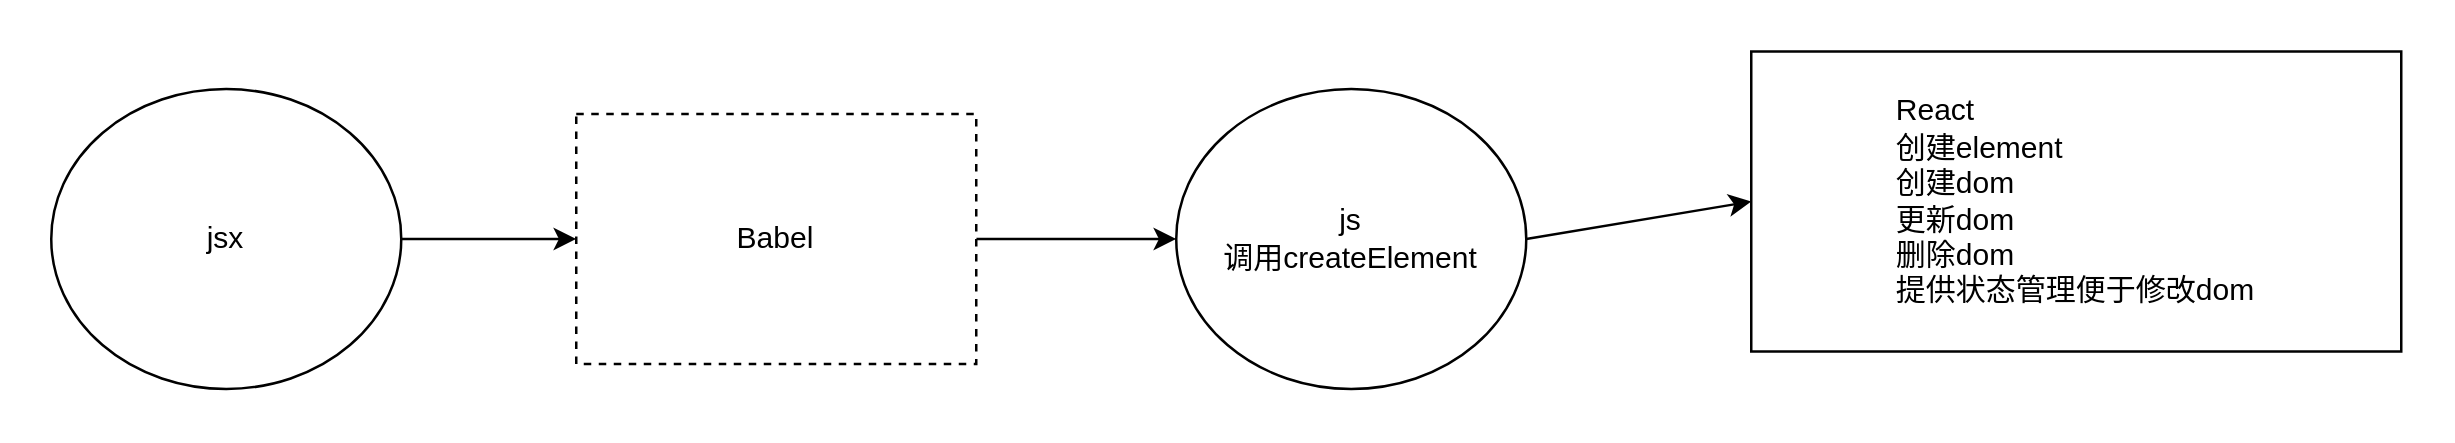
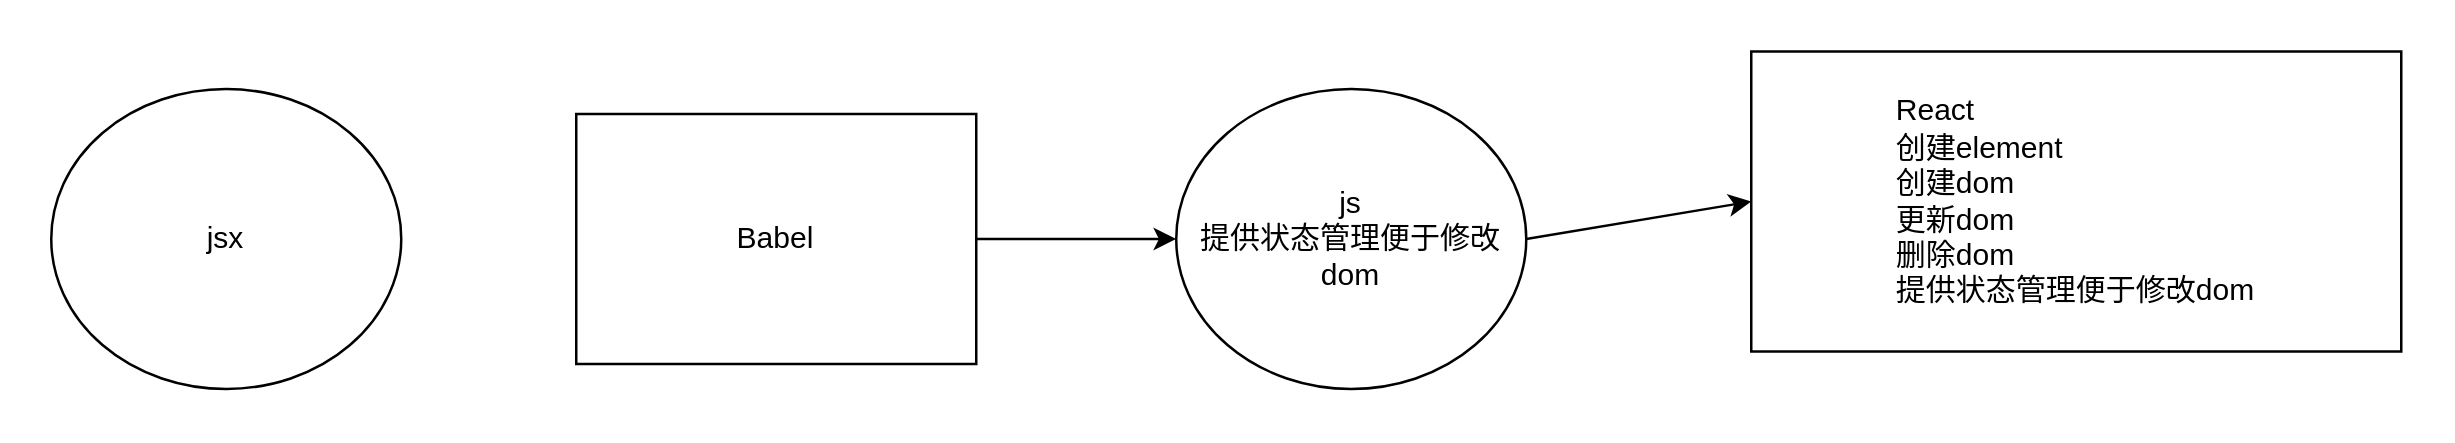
- <mxCell id="2" style="edgeStyle=none;html=1;exitX=1;exitY=0.5;exitDx=0;exitDy=0;entryX=0;entryY=0.5;entryDx=0;entryDy=0;" edge="1" parent="1" source="3" target="5"><mxGeometry relative="1" as="geometry" /></mxCell>
- <mxCell id="5" value="Babel" style="rounded=0;whiteSpace=wrap;html=1;dashed=1;" vertex="1" parent="1"><mxGeometry x="230" y="45" width="160" height="100" as="geometry" /></mxCell>
+ <mxCell id="5" value="Babel" style="rounded=0;whiteSpace=wrap;html=1;" vertex="1" parent="1"><mxGeometry x="230" y="45" width="160" height="100" as="geometry" /></mxCell>
- <mxCell id="7" value="js&lt;br&gt;调用createElement" style="ellipse;whiteSpace=wrap;html=1;" vertex="1" parent="1"><mxGeometry x="470" y="35" width="140" height="120" as="geometry" /></mxCell>
+ <mxCell id="7" value="js&lt;br&gt;提供状态管理便于修改dom" style="ellipse;whiteSpace=wrap;html=1;" vertex="1" parent="1"><mxGeometry x="470" y="35" width="140" height="120" as="geometry" /></mxCell>
